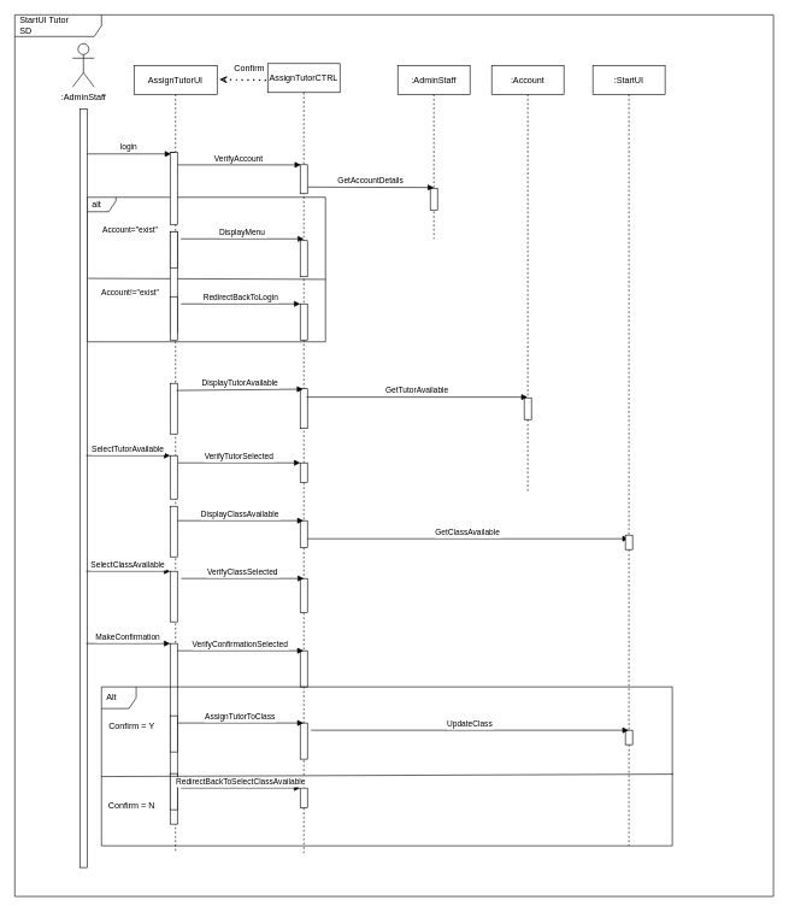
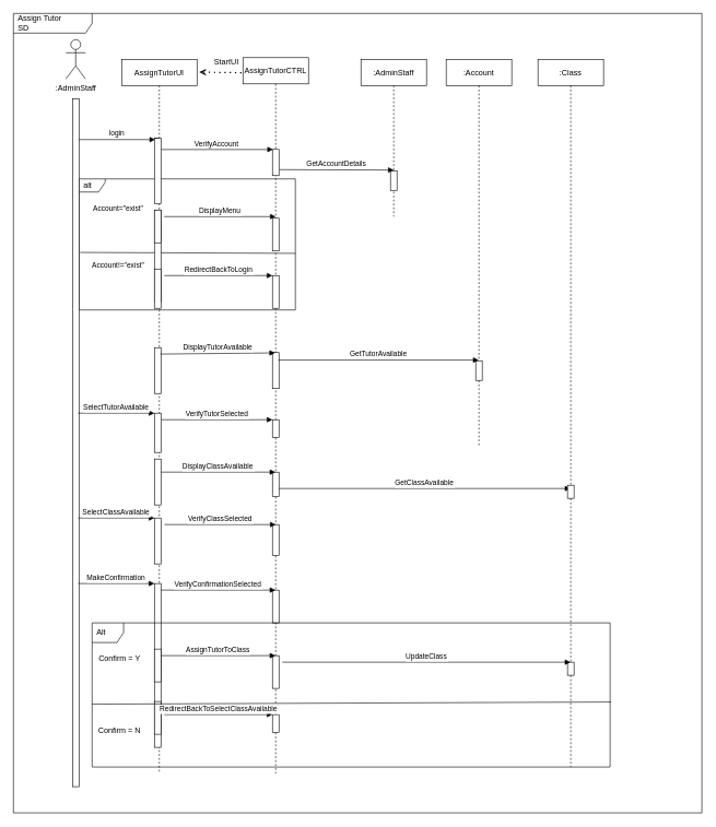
- <mxCell id="38" value="StartUI Tutor&lt;br&gt;SD" style="shape=umlFrame;whiteSpace=wrap;html=1;width=120;height=30;boundedLbl=1;verticalAlign=middle;align=left;spacingLeft=5;" parent="1" vertex="1"><mxGeometry x="20" y="20" width="1050" height="1220" as="geometry" /></mxCell>
+ <mxCell id="38" value="Assign Tutor&lt;br&gt;SD" style="shape=umlFrame;whiteSpace=wrap;html=1;width=120;height=30;boundedLbl=1;verticalAlign=middle;align=left;spacingLeft=5;" parent="1" vertex="1"><mxGeometry x="20" y="20" width="1050" height="1220" as="geometry" /></mxCell>
- <mxCell id="40" value="Confirm" style="text;html=1;strokeColor=none;fillColor=none;align=center;verticalAlign=middle;whiteSpace=wrap;rounded=0;" parent="1" vertex="1"><mxGeometry x="290" y="90" width="110" height="10" as="geometry" /></mxCell>
+ <mxCell id="40" value="StartUI" style="text;html=1;strokeColor=none;fillColor=none;align=center;verticalAlign=middle;whiteSpace=wrap;rounded=0;" parent="1" vertex="1"><mxGeometry x="290" y="90" width="110" height="10" as="geometry" /></mxCell>
- <mxCell id="55" value=":StartUI" style="shape=umlLifeline;perimeter=lifelinePerimeter;container=1;collapsible=0;recursiveResize=0;rounded=0;shadow=0;strokeWidth=1;" parent="1" vertex="1"><mxGeometry x="820" y="90" width="100" height="1080" as="geometry" /></mxCell>
+ <mxCell id="55" value=":Class" style="shape=umlLifeline;perimeter=lifelinePerimeter;container=1;collapsible=0;recursiveResize=0;rounded=0;shadow=0;strokeWidth=1;" parent="1" vertex="1"><mxGeometry x="820" y="90" width="100" height="1080" as="geometry" /></mxCell>
